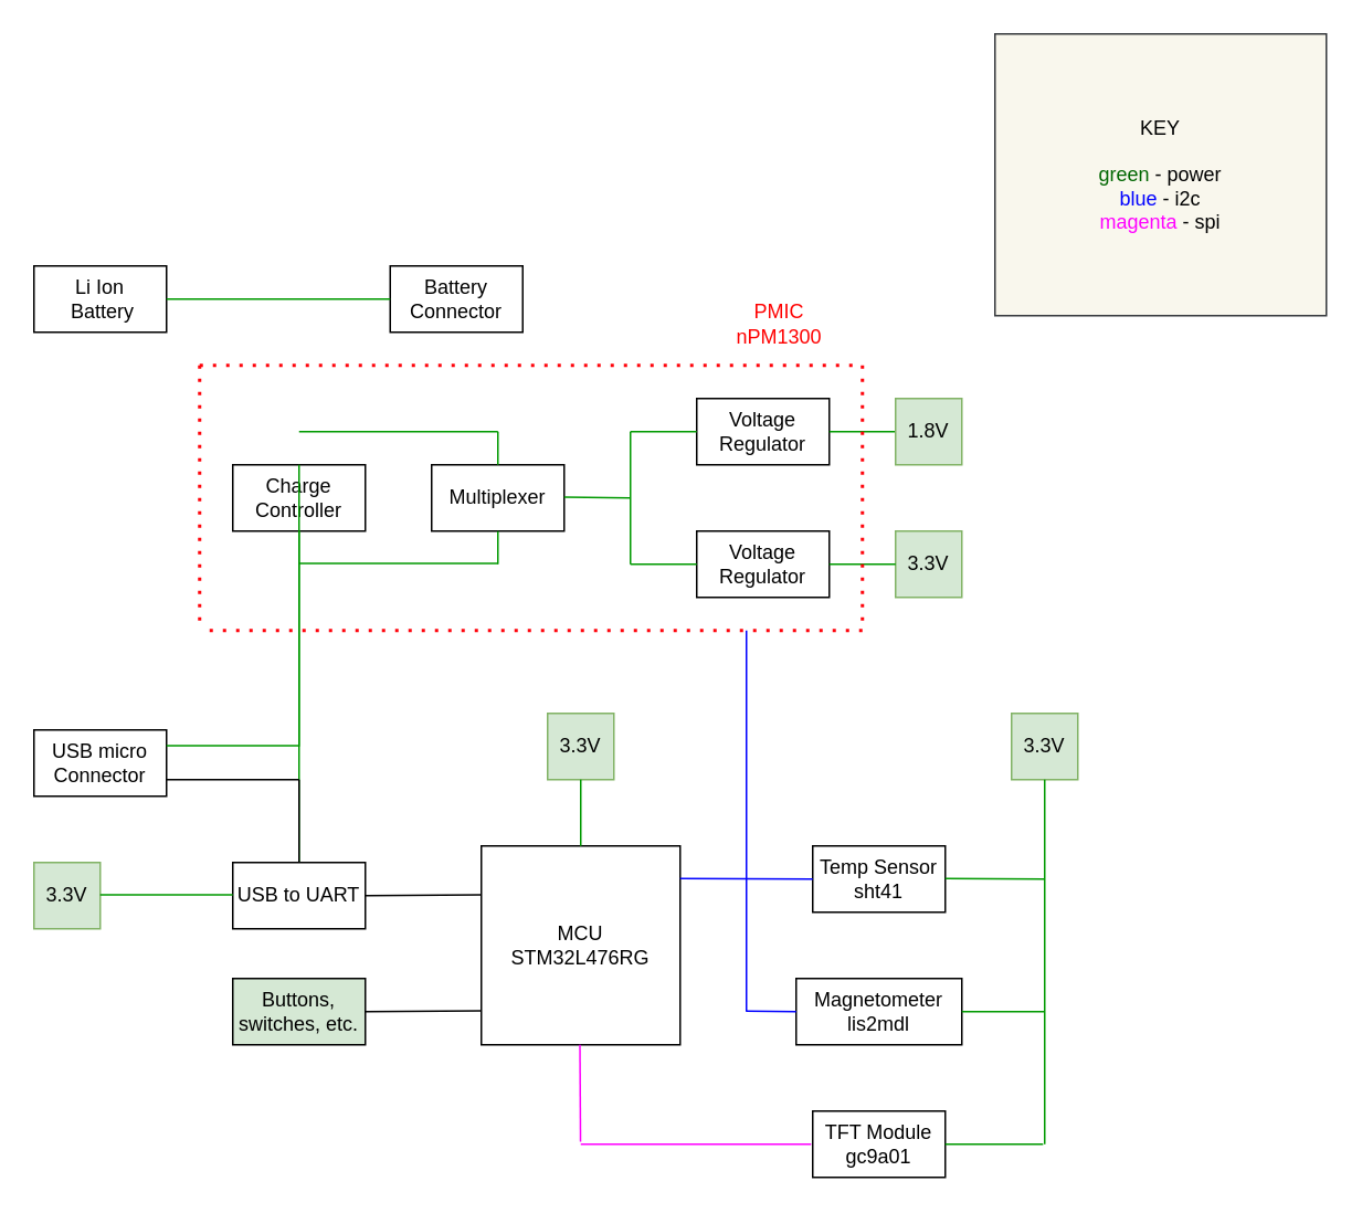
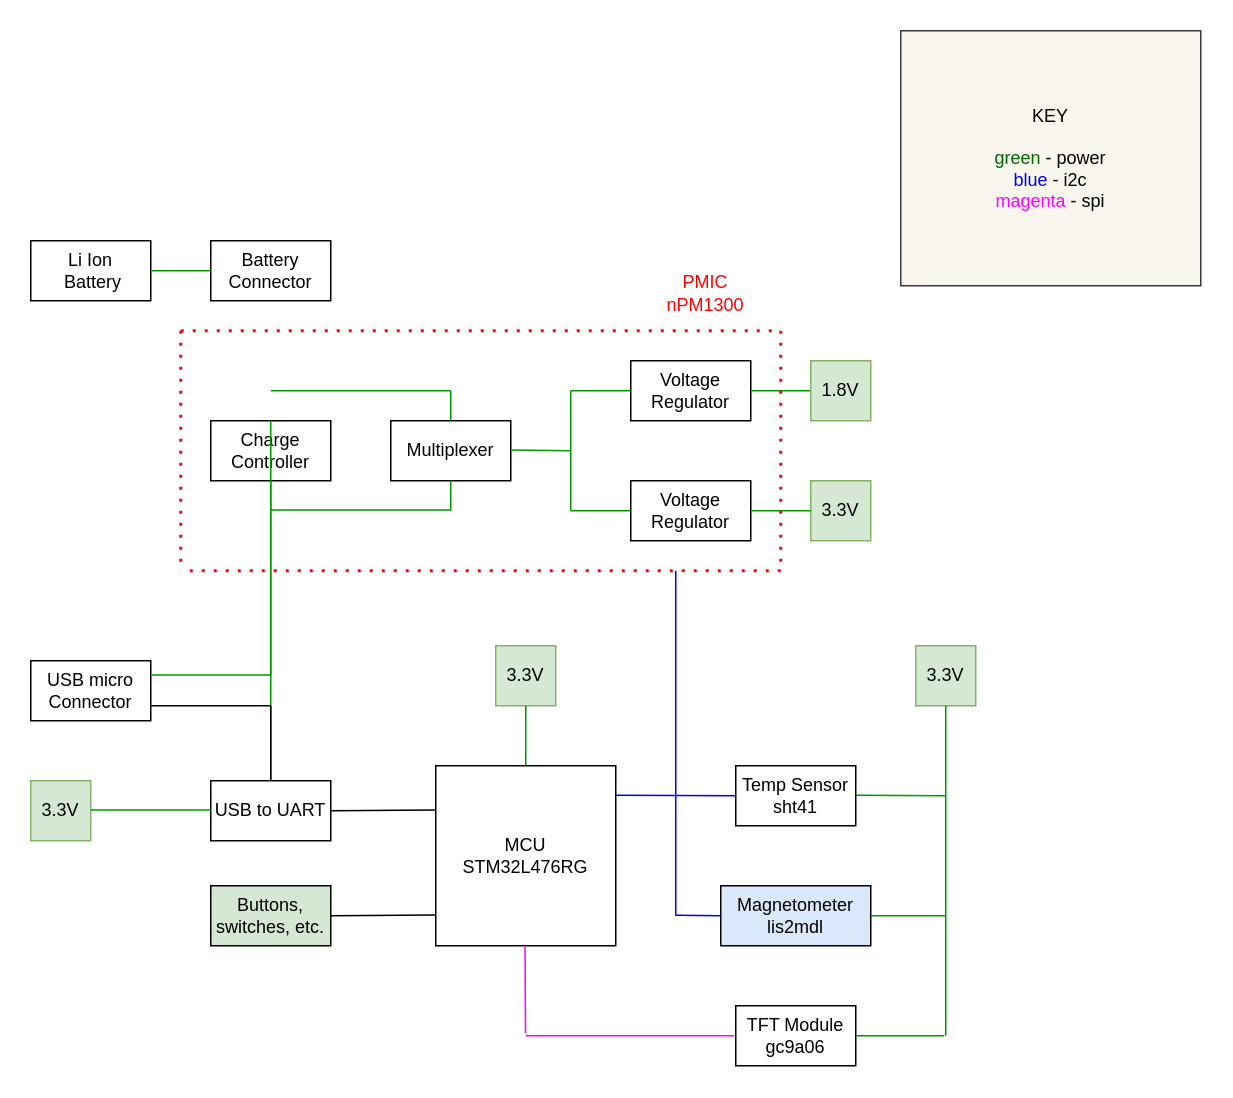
- <mxCell id="4" value="&lt;div&gt;Battery &lt;br&gt;&lt;/div&gt;&lt;div&gt;Connector&lt;/div&gt;" style="rounded=0;whiteSpace=wrap;html=1;" parent="1" vertex="1"><mxGeometry x="235" y="160" width="80" height="40" as="geometry" /></mxCell>
+ <mxCell id="4" value="&lt;div&gt;Battery &lt;br&gt;&lt;/div&gt;&lt;div&gt;Connector&lt;/div&gt;" style="rounded=0;whiteSpace=wrap;html=1;" parent="1" vertex="1"><mxGeometry x="140" y="160" width="80" height="40" as="geometry" /></mxCell>
- <mxCell id="31" value="&lt;div&gt;Magnetometer&lt;/div&gt;&lt;div&gt;lis2mdl&lt;br&gt;&lt;/div&gt;" style="rounded=0;whiteSpace=wrap;html=1;" vertex="1" parent="1"><mxGeometry x="480" y="590" width="100" height="40" as="geometry" /></mxCell>
+ <mxCell id="31" value="&lt;div&gt;Magnetometer&lt;/div&gt;&lt;div&gt;lis2mdl&lt;br&gt;&lt;/div&gt;" style="rounded=0;whiteSpace=wrap;html=1;fillColor=#dae8fc;" vertex="1" parent="1"><mxGeometry x="480" y="590" width="100" height="40" as="geometry" /></mxCell>
- <mxCell id="6" value="&lt;div&gt;TFT Module&lt;/div&gt;&lt;div&gt;gc9a01&lt;br&gt;&lt;/div&gt;" style="rounded=0;whiteSpace=wrap;html=1;" parent="1" vertex="1"><mxGeometry x="490" y="670" width="80" height="40" as="geometry" /></mxCell>
+ <mxCell id="6" value="&lt;div&gt;TFT Module&lt;/div&gt;&lt;div&gt;gc9a06&lt;br&gt;&lt;/div&gt;" style="rounded=0;whiteSpace=wrap;html=1;" parent="1" vertex="1"><mxGeometry x="490" y="670" width="80" height="40" as="geometry" /></mxCell>
